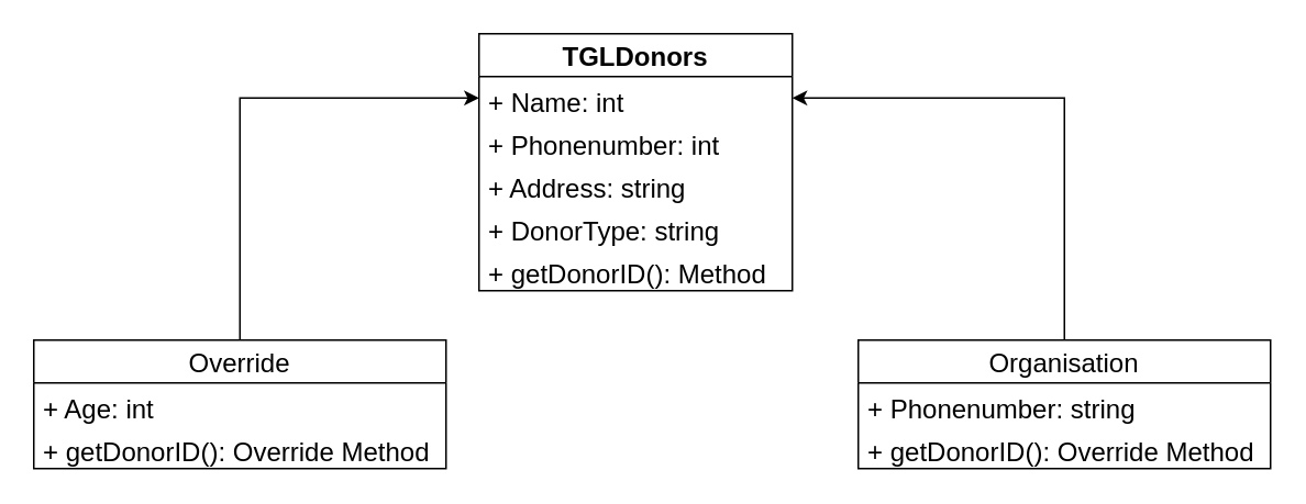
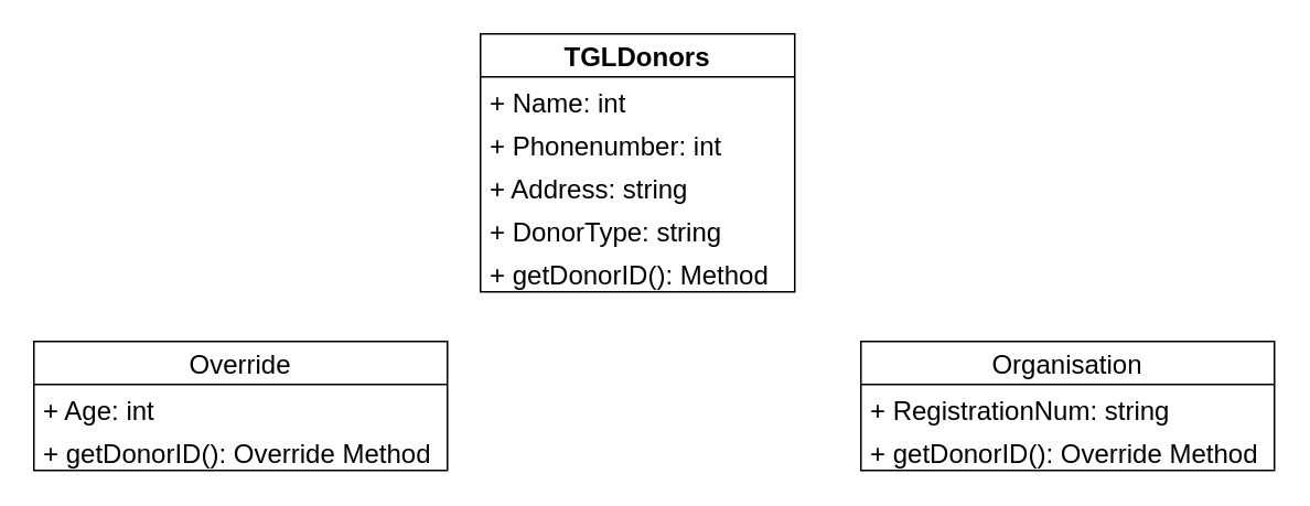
- <mxCell id="6" style="edgeStyle=orthogonalEdgeStyle;rounded=0;orthogonalLoop=1;jettySize=auto;html=1;entryX=1;entryY=0.5;entryDx=0;entryDy=0;fontSize=16;" edge="1" parent="1" source="7" target="11"><mxGeometry relative="1" as="geometry" /></mxCell>
- <mxCell id="2" style="edgeStyle=orthogonalEdgeStyle;rounded=0;orthogonalLoop=1;jettySize=auto;html=1;fontSize=16;" edge="1" parent="1" source="3" target="11"><mxGeometry relative="1" as="geometry" /></mxCell>
- <mxCell id="8" value="+ Phonenumber: string" style="text;strokeColor=none;fillColor=none;align=left;verticalAlign=top;spacingLeft=4;spacingRight=4;overflow=hidden;rotatable=0;points=[[0,0.5],[1,0.5]];portConstraint=eastwest;fontSize=16;" parent="7" vertex="1"><mxGeometry y="26" width="250" height="26" as="geometry" /></mxCell>
+ <mxCell id="8" value="+ RegistrationNum: string" style="text;strokeColor=none;fillColor=none;align=left;verticalAlign=top;spacingLeft=4;spacingRight=4;overflow=hidden;rotatable=0;points=[[0,0.5],[1,0.5]];portConstraint=eastwest;fontSize=16;" parent="7" vertex="1"><mxGeometry y="26" width="250" height="26" as="geometry" /></mxCell>
